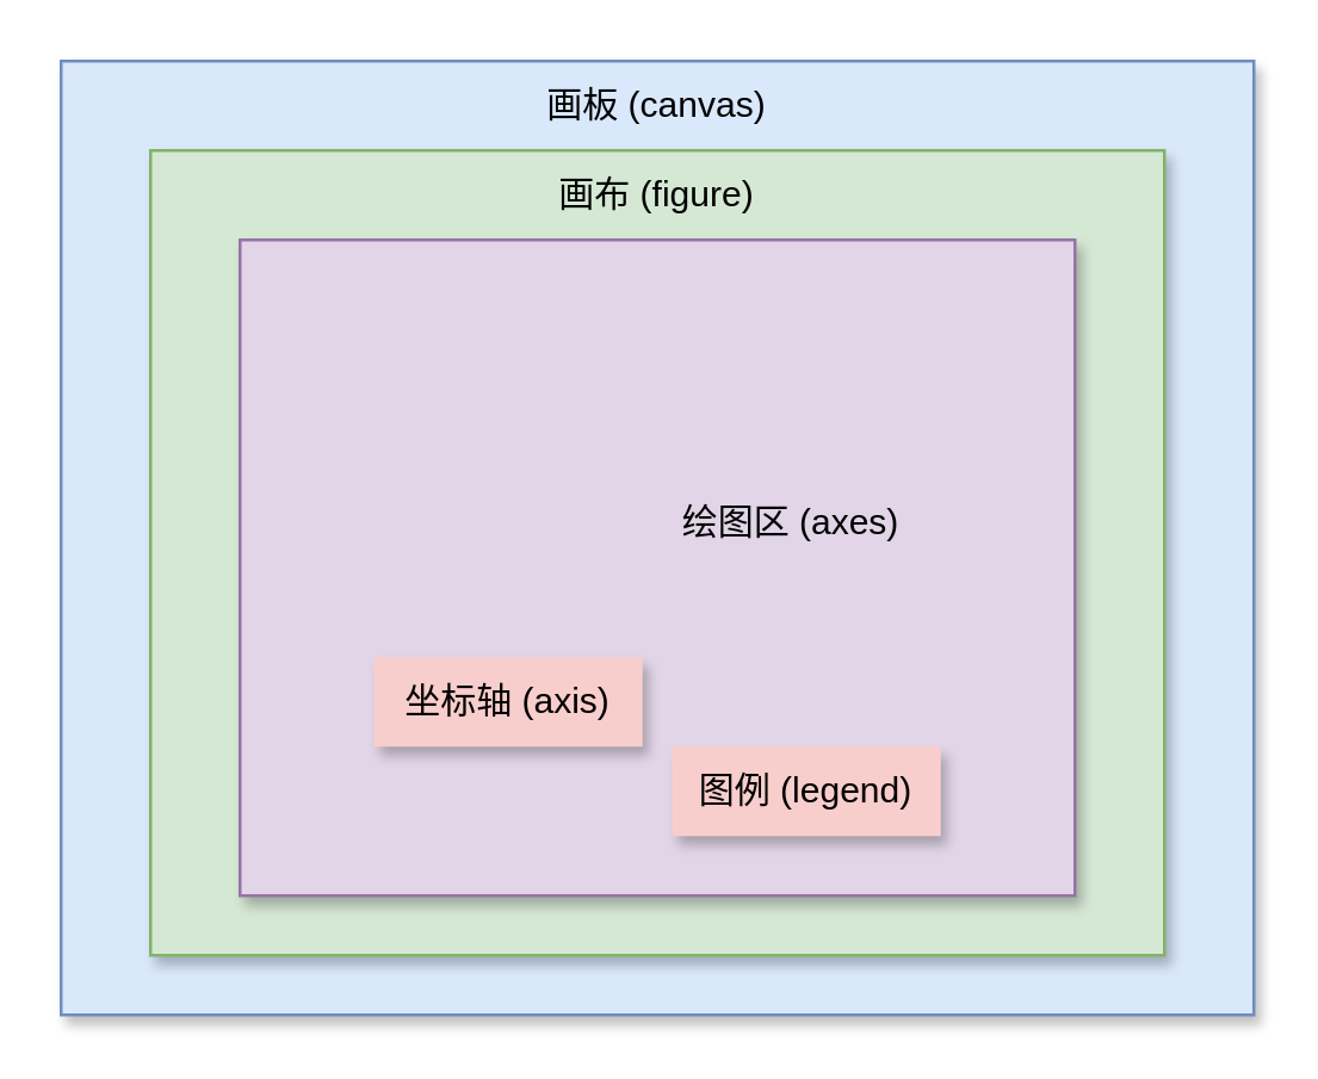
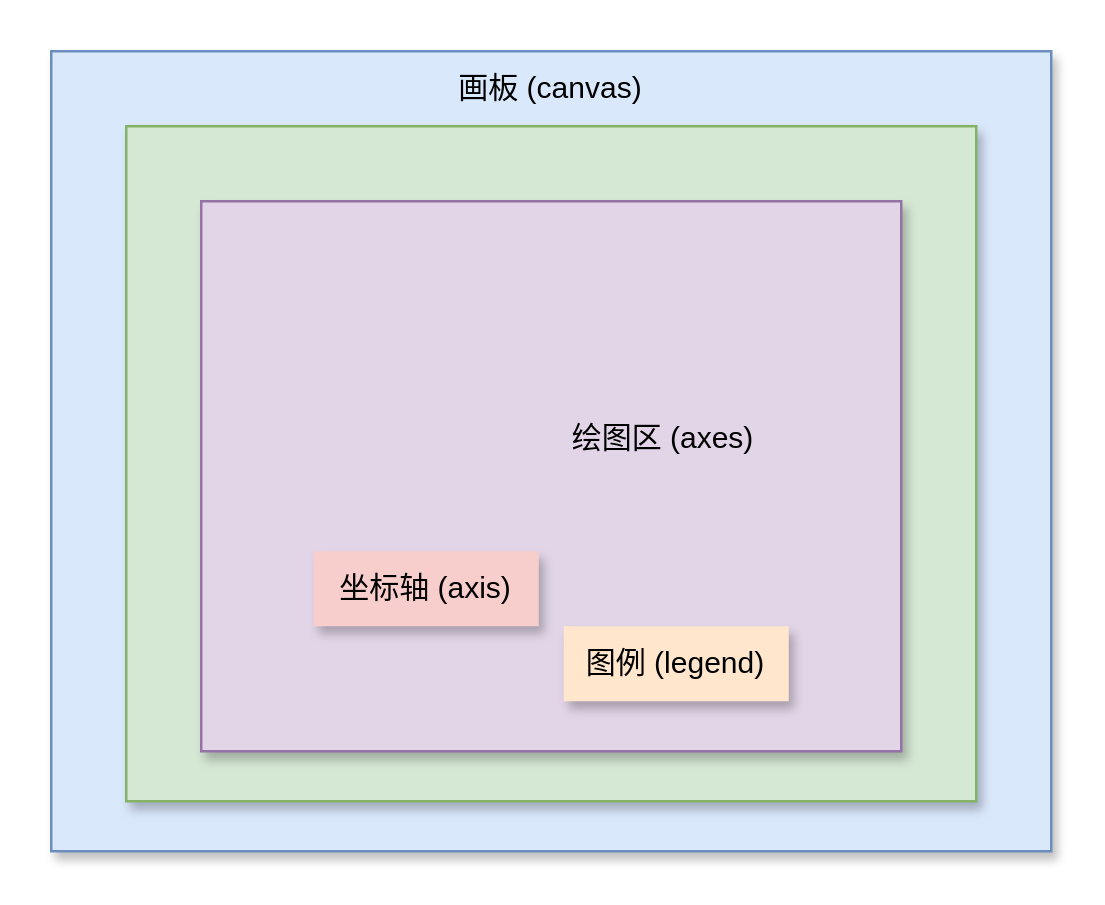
- <mxCell id="5" value="画布 (figure)" style="text;html=1;strokeColor=none;fillColor=none;align=center;verticalAlign=middle;whiteSpace=wrap;rounded=0;" vertex="1" parent="1"><mxGeometry x="180" y="50" width="80" height="30" as="geometry" /></mxCell>
- <mxCell id="9" value="图例 (legend)" style="rounded=0;whiteSpace=wrap;html=1;fillColor=#f8cecc;strokeColor=none;shadow=1;" vertex="1" parent="1"><mxGeometry x="225" y="250" width="90" height="30" as="geometry" /></mxCell>
+ <mxCell id="9" value="图例 (legend)" style="rounded=0;whiteSpace=wrap;html=1;fillColor=#ffe6cc;strokeColor=none;shadow=1;" vertex="1" parent="1"><mxGeometry x="225" y="250" width="90" height="30" as="geometry" /></mxCell>
